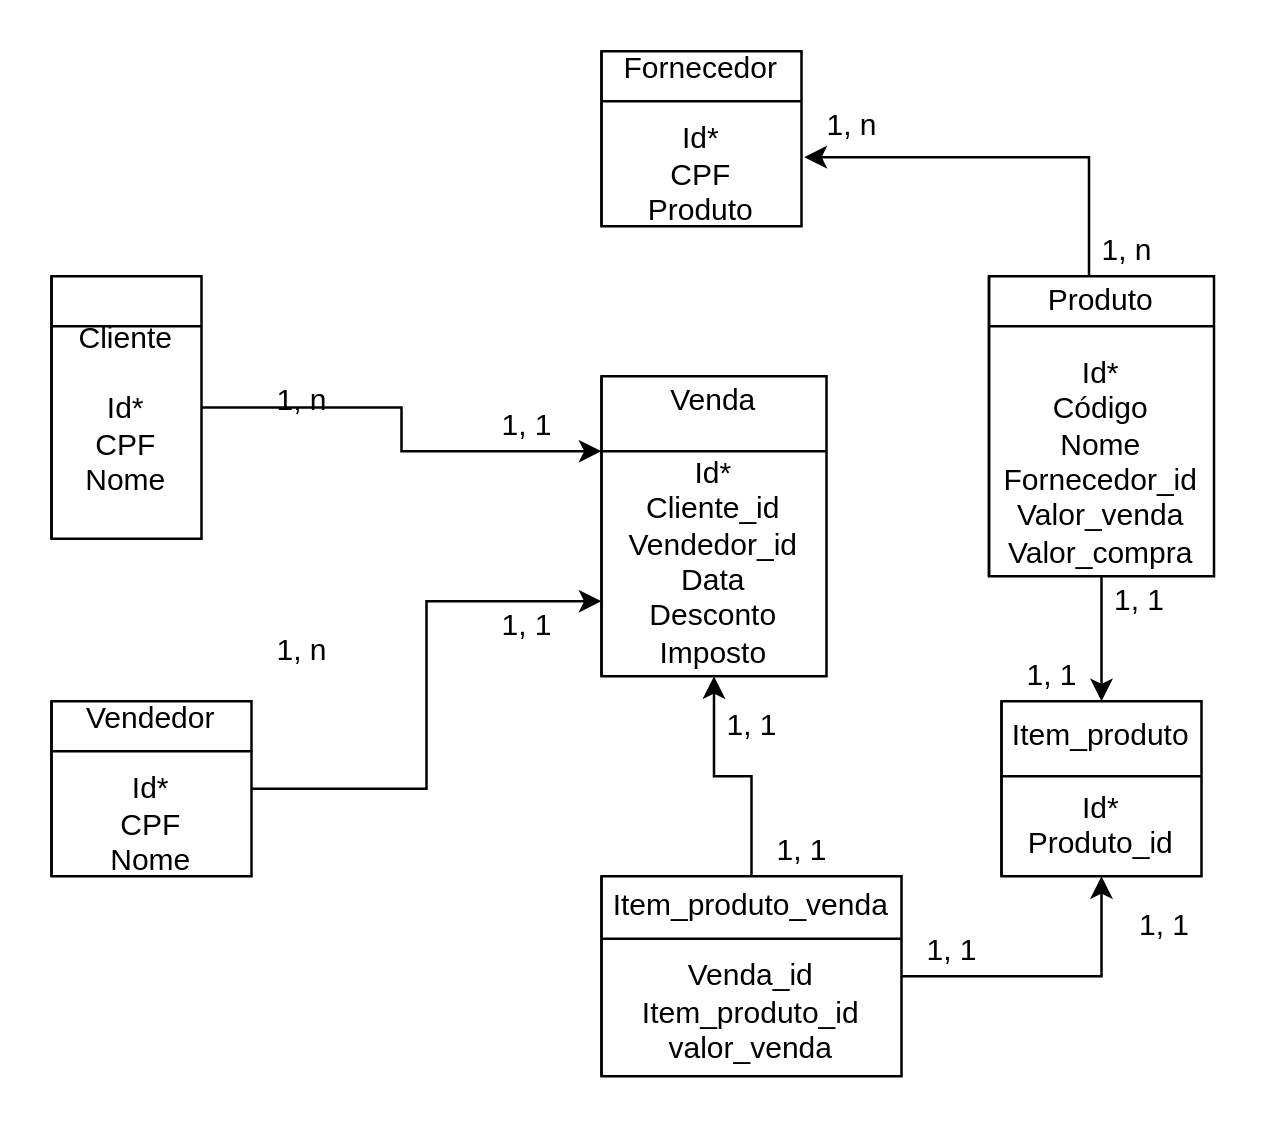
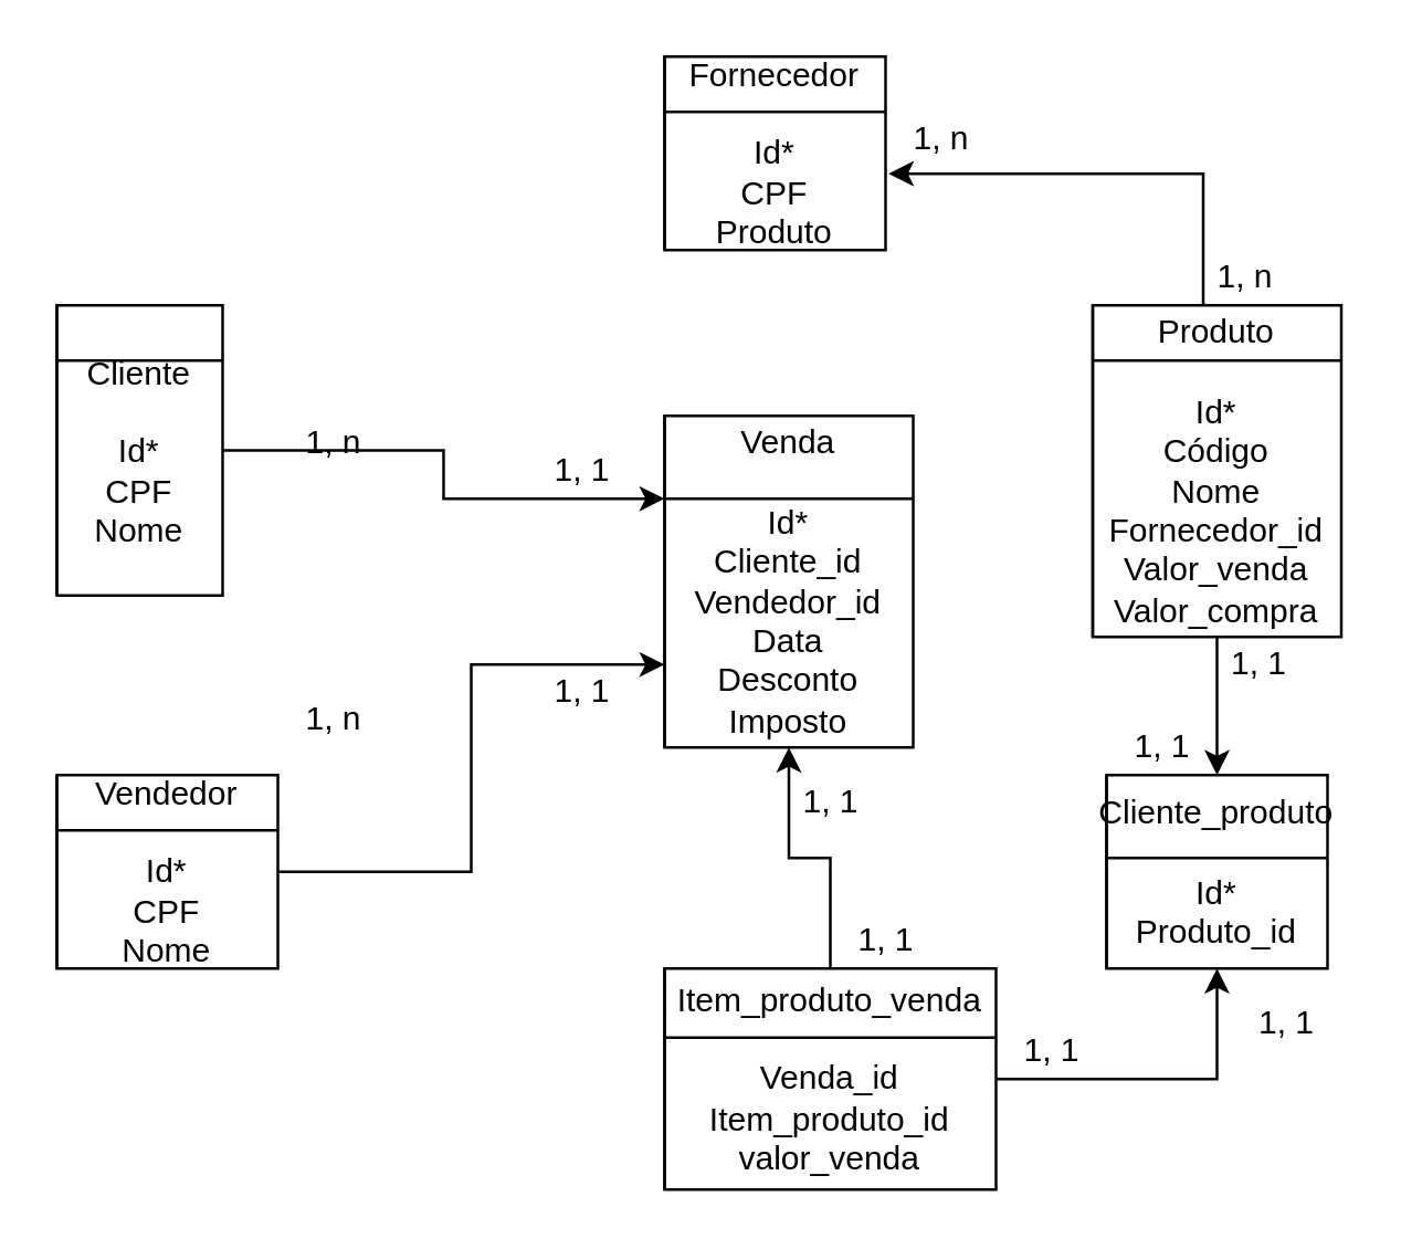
- <mxCell id="15" value="Item_produto&lt;br&gt;&lt;br&gt;Id*&lt;br&gt;Produto_id" style="shape=internalStorage;whiteSpace=wrap;html=1;backgroundOutline=1;dx=0;dy=30;" vertex="1" parent="1"><mxGeometry x="400" y="280" width="80" height="70" as="geometry" /></mxCell>
+ <mxCell id="15" value="Cliente_produto&lt;br&gt;&lt;br&gt;Id*&lt;br&gt;Produto_id" style="shape=internalStorage;whiteSpace=wrap;html=1;backgroundOutline=1;dx=0;dy=30;" vertex="1" parent="1"><mxGeometry x="400" y="280" width="80" height="70" as="geometry" /></mxCell>
